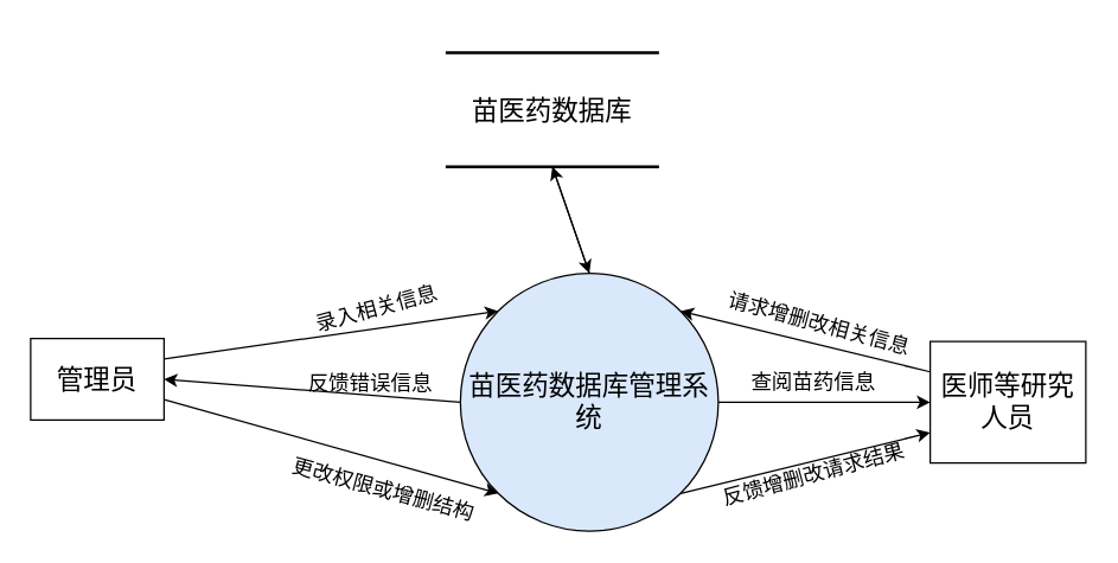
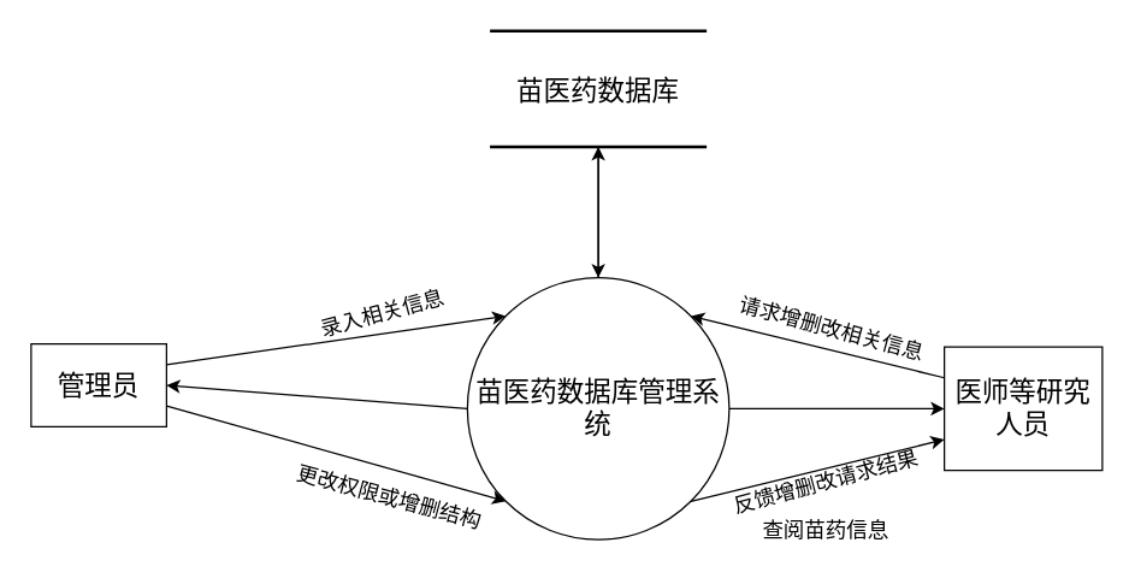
- <mxCell id="11" value="&lt;font style=&quot;font-size: 18px&quot;&gt;苗医药数据库&lt;/font&gt;" style="shape=partialRectangle;whiteSpace=wrap;html=1;left=0;right=0;fillColor=none;fontSize=20;strokeWidth=2;" parent="1" vertex="1"><mxGeometry x="301" y="35" width="142" height="77" as="geometry" /></mxCell>
+ <mxCell id="11" value="&lt;font style=&quot;font-size: 18px&quot;&gt;苗医药数据库&lt;/font&gt;" style="shape=partialRectangle;whiteSpace=wrap;html=1;left=0;right=0;fillColor=none;fontSize=20;strokeWidth=2;" parent="1" vertex="1"><mxGeometry x="326" y="20" width="142" height="77" as="geometry" /></mxCell>
- <mxCell id="15" value="&lt;font style=&quot;font-size: 14px&quot;&gt;反馈错误信息&lt;/font&gt;" style="text;html=1;resizable=0;autosize=1;align=center;verticalAlign=middle;points=[];fillColor=none;strokeColor=none;rounded=0;fontSize=18;" parent="1" vertex="1"><mxGeometry x="202" y="243" width="94" height="28" as="geometry" /></mxCell>
- <mxCell id="17" value="查阅苗药信息" style="text;html=1;resizable=0;autosize=1;align=center;verticalAlign=middle;points=[];fillColor=none;strokeColor=none;rounded=0;fontSize=14;" parent="1" vertex="1"><mxGeometry x="501" y="246.5" width="94" height="21" as="geometry" /></mxCell>
+ <mxCell id="17" value="查阅苗药信息" style="text;html=1;resizable=0;autosize=1;align=center;verticalAlign=middle;points=[];fillColor=none;strokeColor=none;rounded=0;fontSize=14;" parent="1" vertex="1"><mxGeometry x="501" y="341.5" width="94" height="21" as="geometry" /></mxCell>
- <mxCell id="9" value="&lt;font style=&quot;font-size: 18px&quot;&gt;苗医药数据库管理系统&lt;/font&gt;" style="ellipse;whiteSpace=wrap;html=1;aspect=fixed;fillColor=#dae8fc;" parent="1" vertex="1"><mxGeometry x="310" y="184" width="174" height="174" as="geometry" /></mxCell>
+ <mxCell id="9" value="&lt;font style=&quot;font-size: 18px&quot;&gt;苗医药数据库管理系统&lt;/font&gt;" style="ellipse;whiteSpace=wrap;html=1;aspect=fixed;" parent="1" vertex="1"><mxGeometry x="310" y="184" width="174" height="174" as="geometry" /></mxCell>
